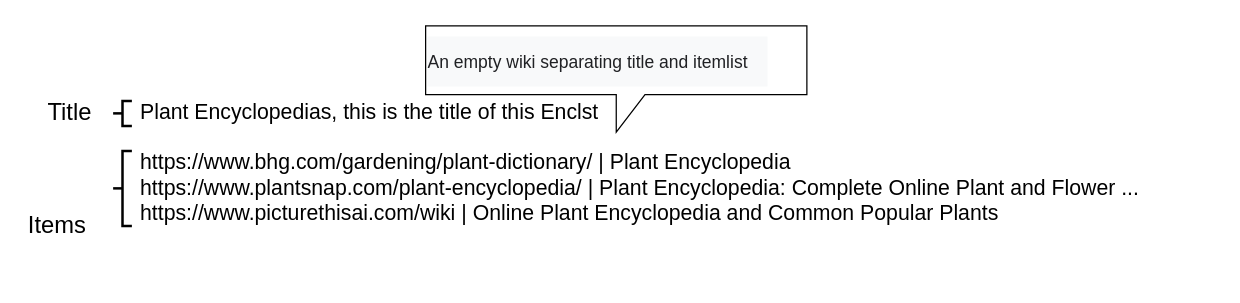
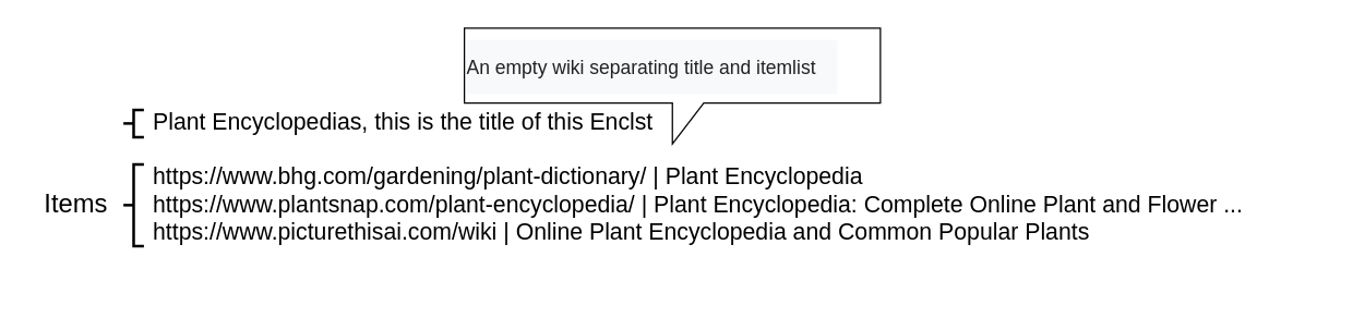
- <mxCell id="6" value="&lt;font style=&quot;font-size: 19px;&quot;&gt;Title&lt;/font&gt;" style="text;html=1;align=center;verticalAlign=middle;resizable=0;points=[];autosize=1;strokeColor=none;fillColor=none;" vertex="1" parent="1"><mxGeometry x="25" y="70" width="60" height="40" as="geometry" /></mxCell>
- <mxCell id="4" value="&lt;font style=&quot;font-size: 19px;&quot;&gt;Items&lt;/font&gt;" style="text;html=1;align=center;verticalAlign=middle;resizable=0;points=[];autosize=1;strokeColor=none;fillColor=none;" vertex="1" parent="1"><mxGeometry x="10" y="160" width="70" height="40" as="geometry" /></mxCell>
+ <mxCell id="4" value="&lt;font style=&quot;font-size: 19px;&quot;&gt;Items&lt;/font&gt;" style="text;html=1;align=center;verticalAlign=middle;resizable=0;points=[];autosize=1;strokeColor=none;fillColor=none;" vertex="1" parent="1"><mxGeometry x="20" y="130" width="70" height="40" as="geometry" /></mxCell>
